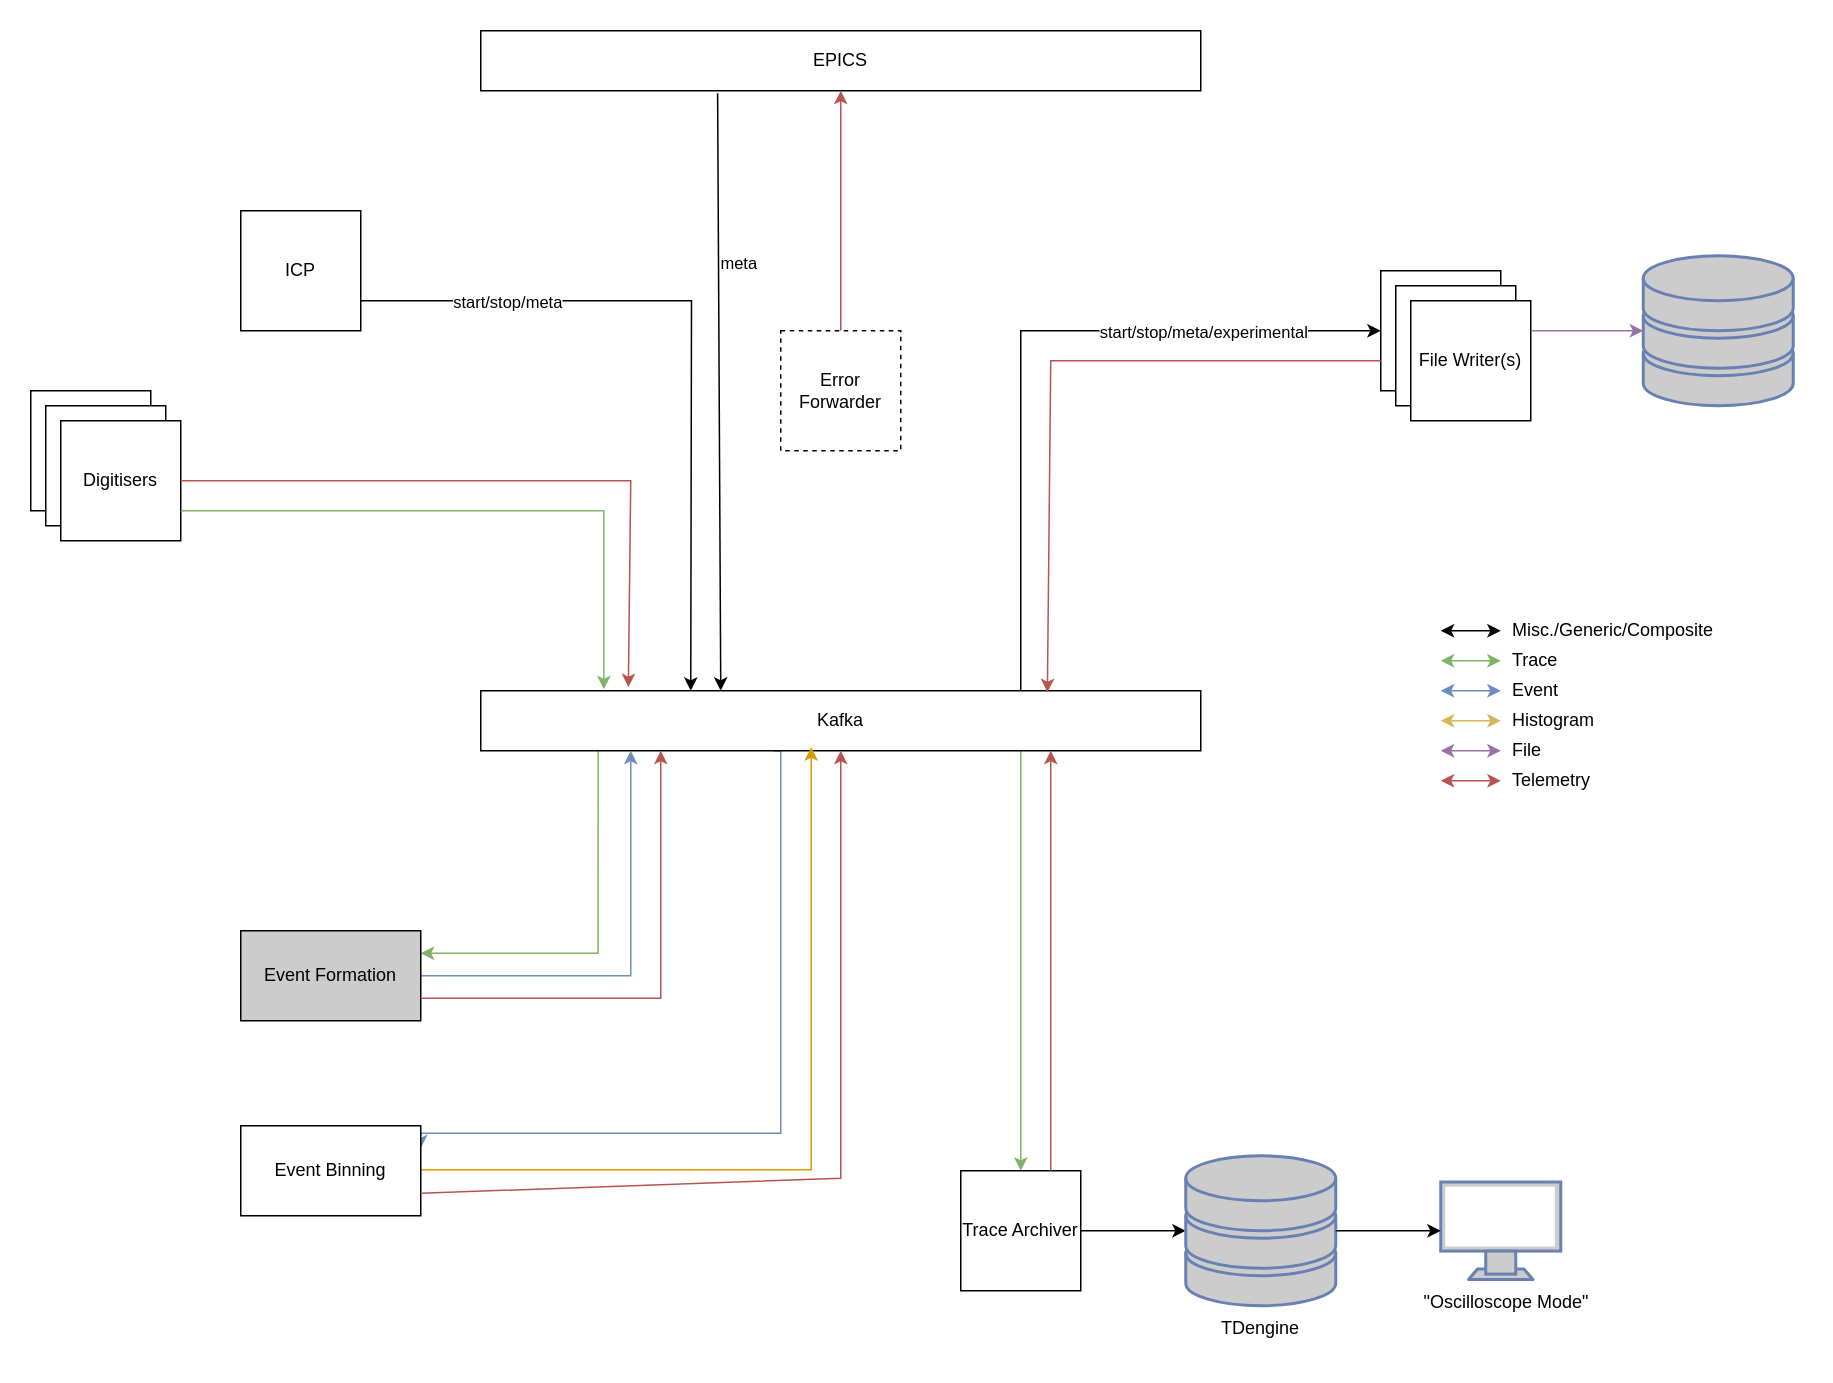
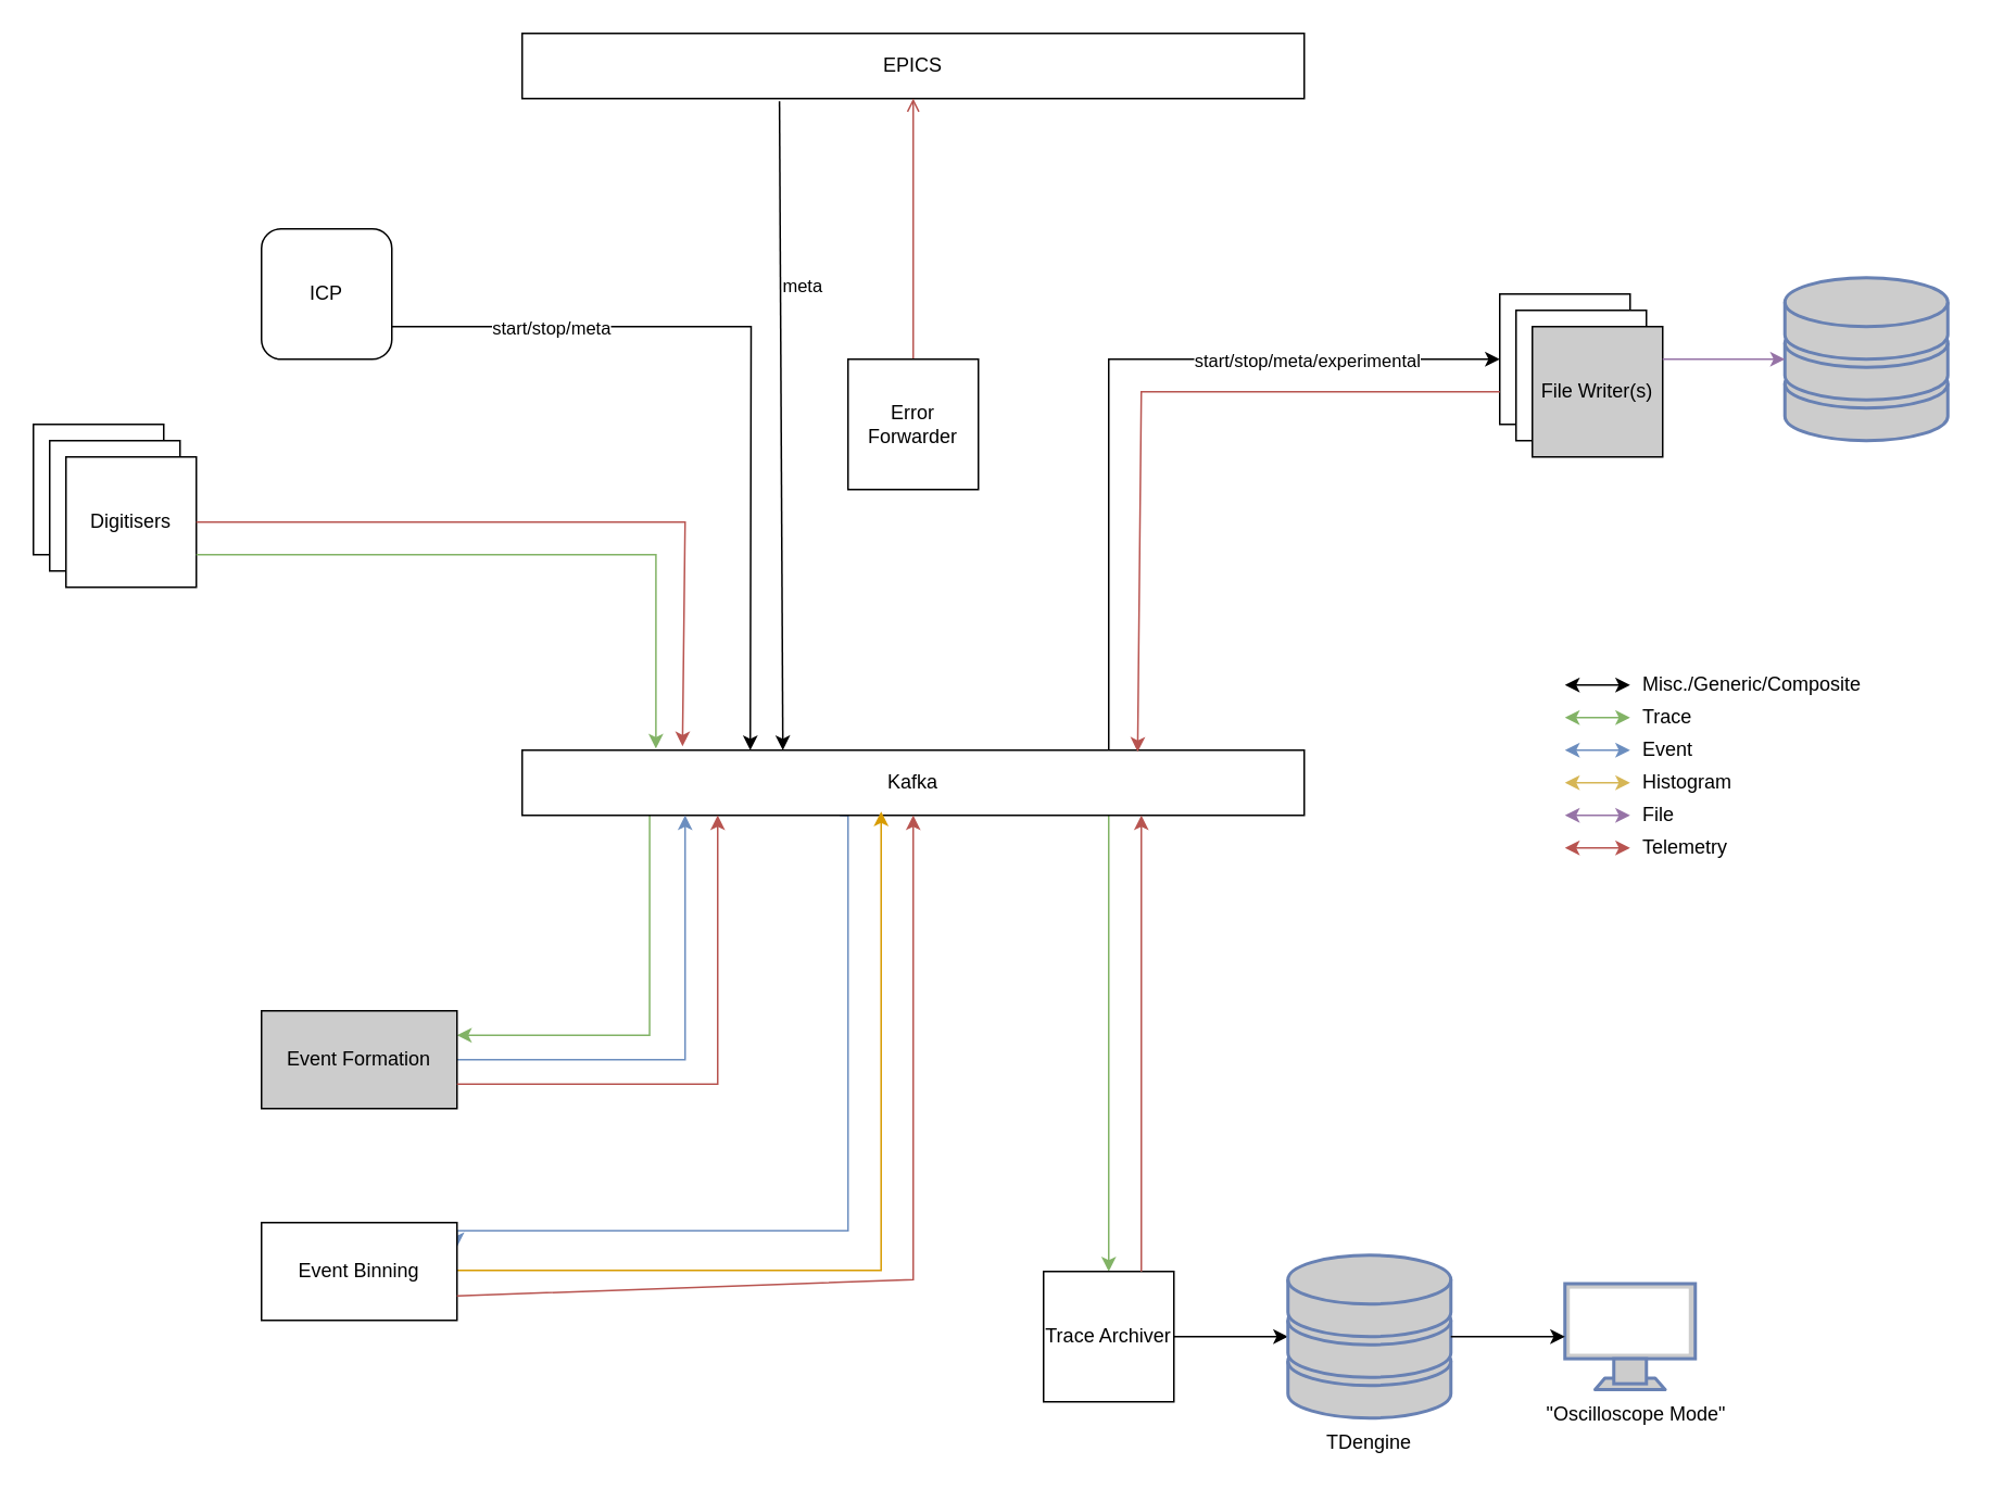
- <mxCell id="16" style="edgeStyle=orthogonalEdgeStyle;rounded=0;orthogonalLoop=1;jettySize=auto;html=1;exitX=0.5;exitY=0;exitDx=0;exitDy=0;entryX=0.5;entryY=1;entryDx=0;entryDy=0;fillColor=#f8cecc;strokeColor=#b85450;" parent="1" source="17" target="8" edge="1"><mxGeometry relative="1" as="geometry" /></mxCell>
+ <mxCell id="16" style="edgeStyle=orthogonalEdgeStyle;rounded=0;orthogonalLoop=1;jettySize=auto;html=1;exitX=0.5;exitY=0;exitDx=0;exitDy=0;entryX=0.5;entryY=1;entryDx=0;entryDy=0;fillColor=#f8cecc;strokeColor=#b85450;endArrow=open;" parent="1" source="17" target="8" edge="1"><mxGeometry relative="1" as="geometry" /></mxCell>
- <mxCell id="21" value="ICP" style="whiteSpace=wrap;html=1;aspect=fixed;" parent="1" vertex="1"><mxGeometry x="160" y="140" width="80" height="80" as="geometry" /></mxCell>
+ <mxCell id="21" value="ICP" style="whiteSpace=wrap;html=1;aspect=fixed;rounded=1;" parent="1" vertex="1"><mxGeometry x="160" y="140" width="80" height="80" as="geometry" /></mxCell>
- <mxCell id="53" value="File Writer(s)" style="whiteSpace=wrap;html=1;aspect=fixed;" vertex="1" parent="1"><mxGeometry x="940" y="200" width="80" height="80" as="geometry" /></mxCell>
+ <mxCell id="53" value="File Writer(s)" style="whiteSpace=wrap;html=1;aspect=fixed;fillColor=#cccccc;" vertex="1" parent="1"><mxGeometry x="940" y="200" width="80" height="80" as="geometry" /></mxCell>
- <mxCell id="17" value="Error Forwarder" style="whiteSpace=wrap;html=1;aspect=fixed;dashed=1;" parent="1" vertex="1"><mxGeometry x="520" y="220" width="80" height="80" as="geometry" /></mxCell>
+ <mxCell id="17" value="Error Forwarder" style="whiteSpace=wrap;html=1;aspect=fixed;" parent="1" vertex="1"><mxGeometry x="520" y="220" width="80" height="80" as="geometry" /></mxCell>
